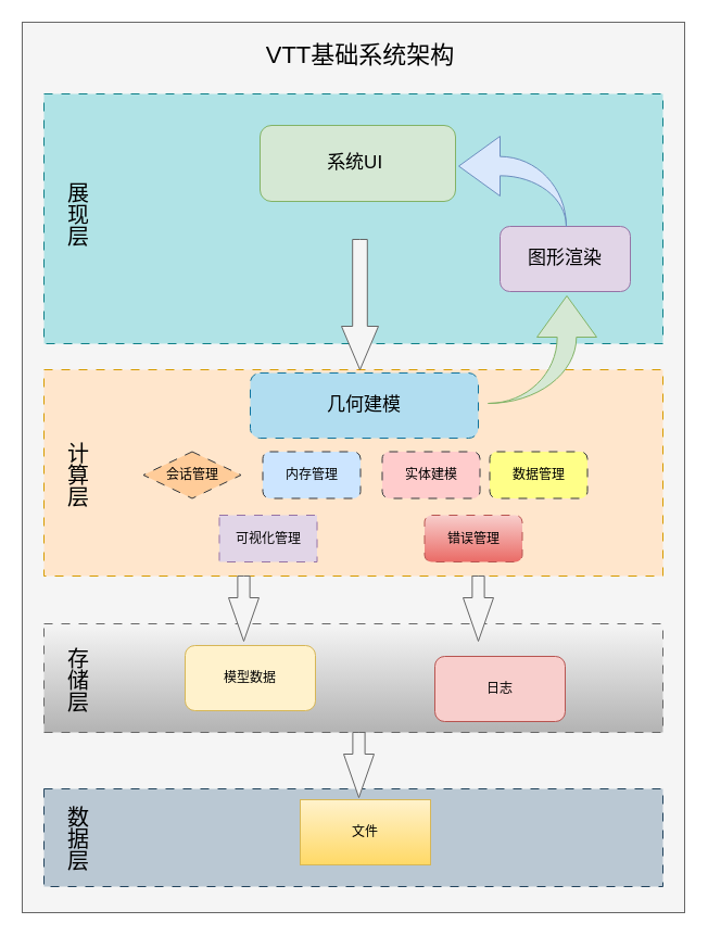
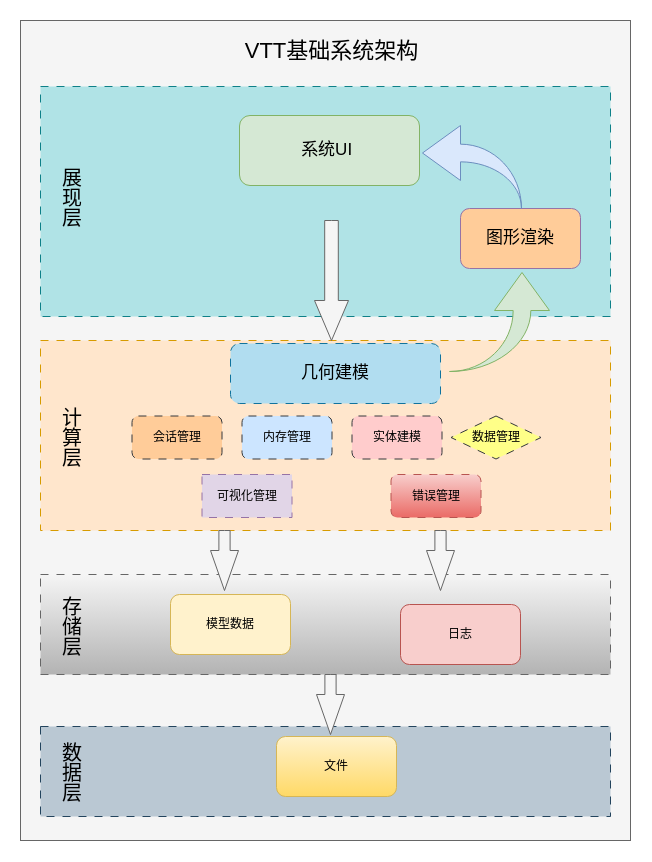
- <mxCell id="8" value="&lt;font style=&quot;font-size: 17px;&quot;&gt;图形渲染&lt;/font&gt;" style="rounded=1;whiteSpace=wrap;html=1;fillColor=#e1d5e7;strokeColor=#9673a6;" parent="1" vertex="1"><mxGeometry x="460" y="208" width="120" height="60" as="geometry" /></mxCell>
+ <mxCell id="8" value="&lt;font style=&quot;font-size: 17px;&quot;&gt;图形渲染&lt;/font&gt;" style="rounded=1;whiteSpace=wrap;html=1;fillColor=#ffcc99;strokeColor=#9673a6;" parent="1" vertex="1"><mxGeometry x="460" y="208" width="120" height="60" as="geometry" /></mxCell>
- <mxCell id="24" value="会话管理" style="rhombus;whiteSpace=wrap;html=1;fillColor=#ffcc99;strokeColor=#36393d;dashed=1;dashPattern=8 8;" parent="1" vertex="1"><mxGeometry x="131.5" y="415.5" width="90" height="43" as="geometry" /></mxCell>
+ <mxCell id="24" value="会话管理" style="rounded=1;whiteSpace=wrap;html=1;fillColor=#ffcc99;strokeColor=#36393d;dashed=1;dashPattern=8 8;" parent="1" vertex="1"><mxGeometry x="131.5" y="415.5" width="90" height="43" as="geometry" /></mxCell>
- <mxCell id="27" value="数据管理" style="rounded=1;whiteSpace=wrap;html=1;fillColor=#ffff88;strokeColor=#36393d;dashed=1;dashPattern=8 8;" parent="1" vertex="1"><mxGeometry x="450.5" y="415.5" width="90" height="43" as="geometry" /></mxCell>
+ <mxCell id="27" value="数据管理" style="rhombus;whiteSpace=wrap;html=1;fillColor=#ffff88;strokeColor=#36393d;dashed=1;dashPattern=8 8;" parent="1" vertex="1"><mxGeometry x="450.5" y="415.5" width="90" height="43" as="geometry" /></mxCell>
- <mxCell id="10" value="文件" style="whiteSpace=wrap;html=1;fillColor=#fff2cc;gradientColor=#ffd966;strokeColor=#d6b656;rounded=0;" parent="1" vertex="1"><mxGeometry x="276" y="736" width="120" height="60" as="geometry" /></mxCell>
+ <mxCell id="10" value="文件" style="rounded=1;whiteSpace=wrap;html=1;fillColor=#fff2cc;gradientColor=#ffd966;strokeColor=#d6b656;" parent="1" vertex="1"><mxGeometry x="276" y="736" width="120" height="60" as="geometry" /></mxCell>
